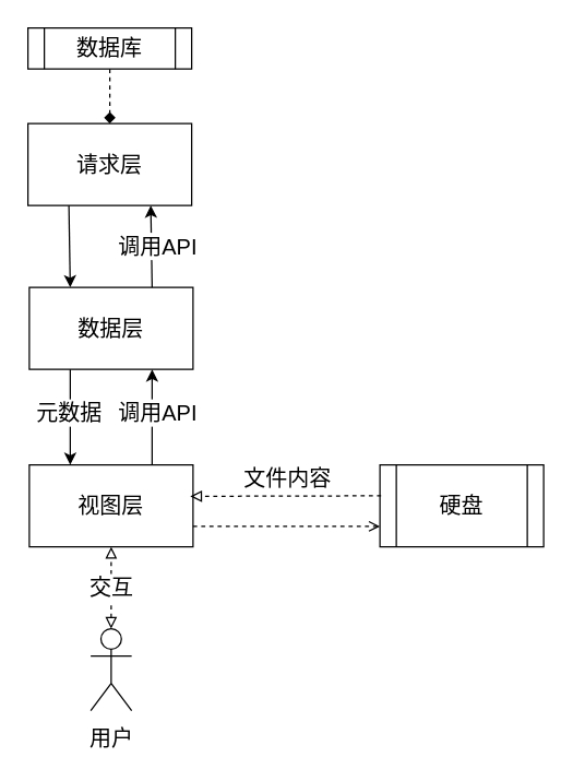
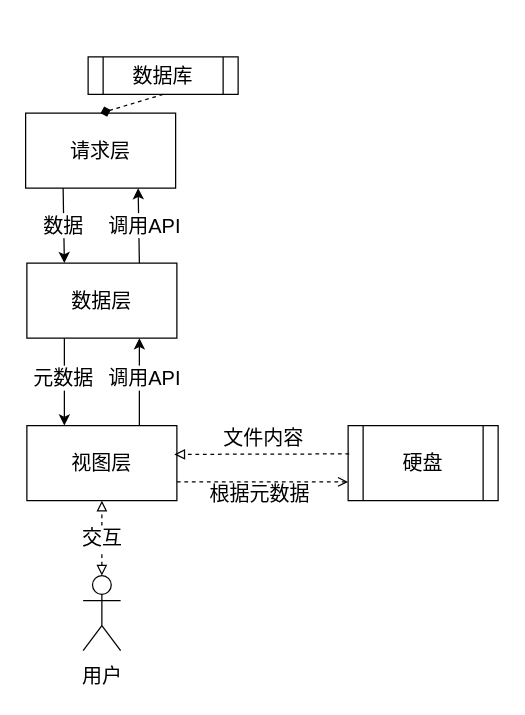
- <mxCell id="11" value="数据库" style="shape=process;whiteSpace=wrap;html=1;backgroundOutline=1;fontSize=16;fillColor=none;strokeColor=#000000;fontColor=#000000;" vertex="1" parent="1"><mxGeometry x="20" y="20" width="120" height="30" as="geometry" /></mxCell>
+ <mxCell id="11" value="数据库" style="shape=process;whiteSpace=wrap;html=1;backgroundOutline=1;fontSize=16;fillColor=none;strokeColor=#000000;fontColor=#000000;" vertex="1" parent="1"><mxGeometry x="70" y="45" width="120" height="30" as="geometry" /></mxCell>
+ <mxCell id="12" value="数据" style="text;html=1;resizable=0;autosize=1;align=center;verticalAlign=middle;points=[];rounded=0;fontSize=16;fillColor=#FFFFFF;strokeColor=none;fontColor=#000000;strokeWidth=0;" vertex="1" parent="1"><mxGeometry x="25" y="170" width="50" height="20" as="geometry" /></mxCell>
+ <mxCell id="22" value="根据元数据" style="text;html=1;resizable=0;autosize=1;align=center;verticalAlign=middle;points=[];rounded=0;fontSize=16;fillColor=none;strokeColor=none;fontColor=#000000;strokeWidth=0;" vertex="1" parent="1"><mxGeometry x="162" y="383" width="90" height="23" as="geometry" /></mxCell>
